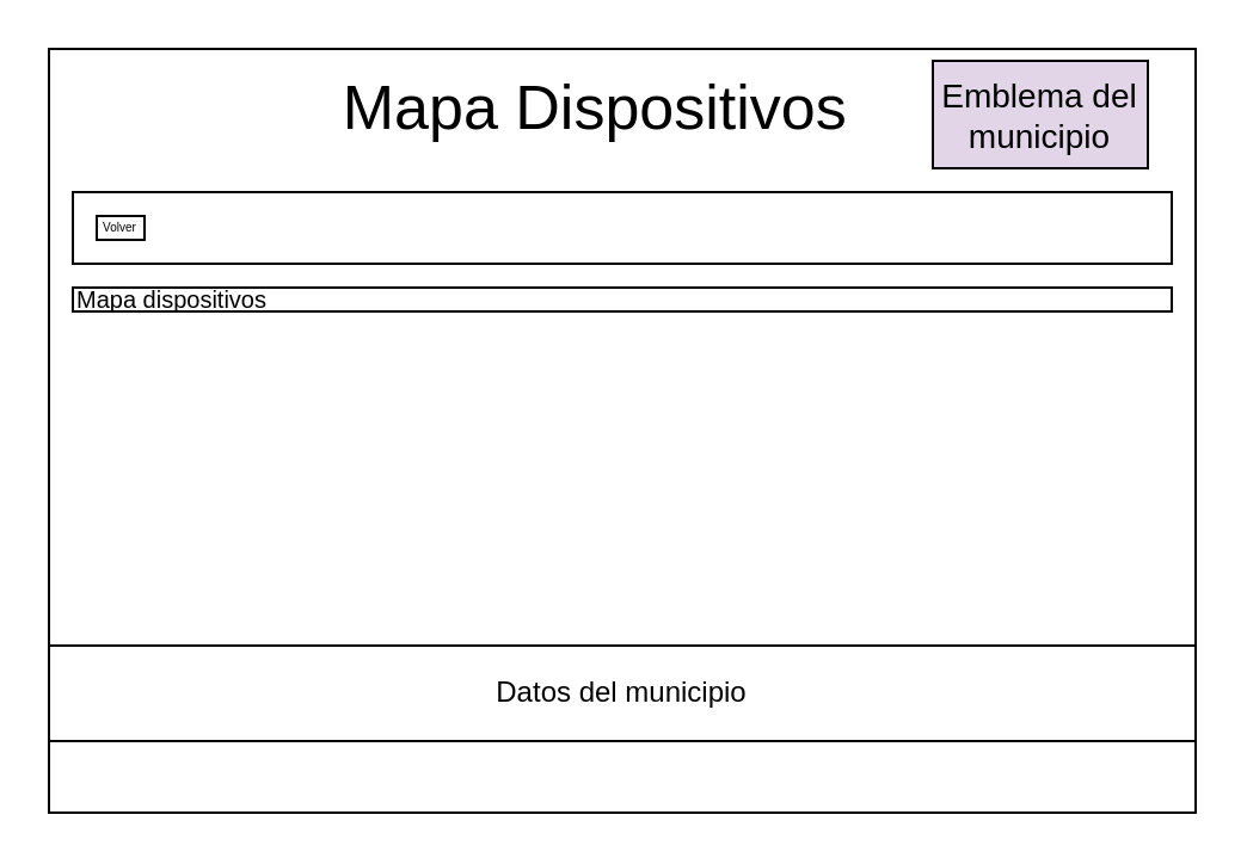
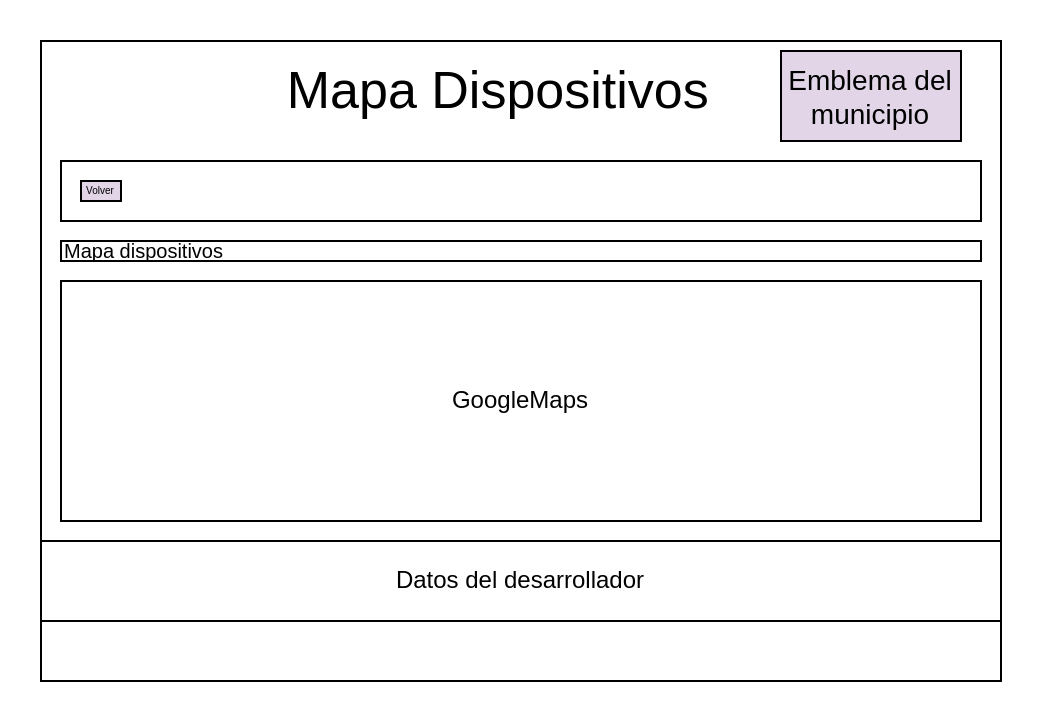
- <mxCell id="9" value="&lt;font style=&quot;font-size: 5px;&quot;&gt;Volver&lt;/font&gt;" style="rounded=0;whiteSpace=wrap;html=1;fontSize=7;" vertex="1" parent="1"><mxGeometry x="40" y="90" width="20" height="10" as="geometry" /></mxCell>
+ <mxCell id="9" value="&lt;font style=&quot;font-size: 5px;&quot;&gt;Volver&lt;/font&gt;" style="rounded=0;whiteSpace=wrap;html=1;fontSize=7;fillColor=#e1d5e7;" vertex="1" parent="1"><mxGeometry x="40" y="90" width="20" height="10" as="geometry" /></mxCell>
+ <mxCell id="7" value="GoogleMaps" style="rounded=0;whiteSpace=wrap;html=1;" parent="1" vertex="1"><mxGeometry x="30" y="140" width="460" height="120" as="geometry" /></mxCell>
- <mxCell id="4" value="Datos del municipio" style="rounded=0;whiteSpace=wrap;html=1;fontSize=12;" parent="1" vertex="1"><mxGeometry x="20" y="270" width="480" height="40" as="geometry" /></mxCell>
+ <mxCell id="4" value="Datos del desarrollador" style="rounded=0;whiteSpace=wrap;html=1;fontSize=12;" parent="1" vertex="1"><mxGeometry x="20" y="270" width="480" height="40" as="geometry" /></mxCell>
